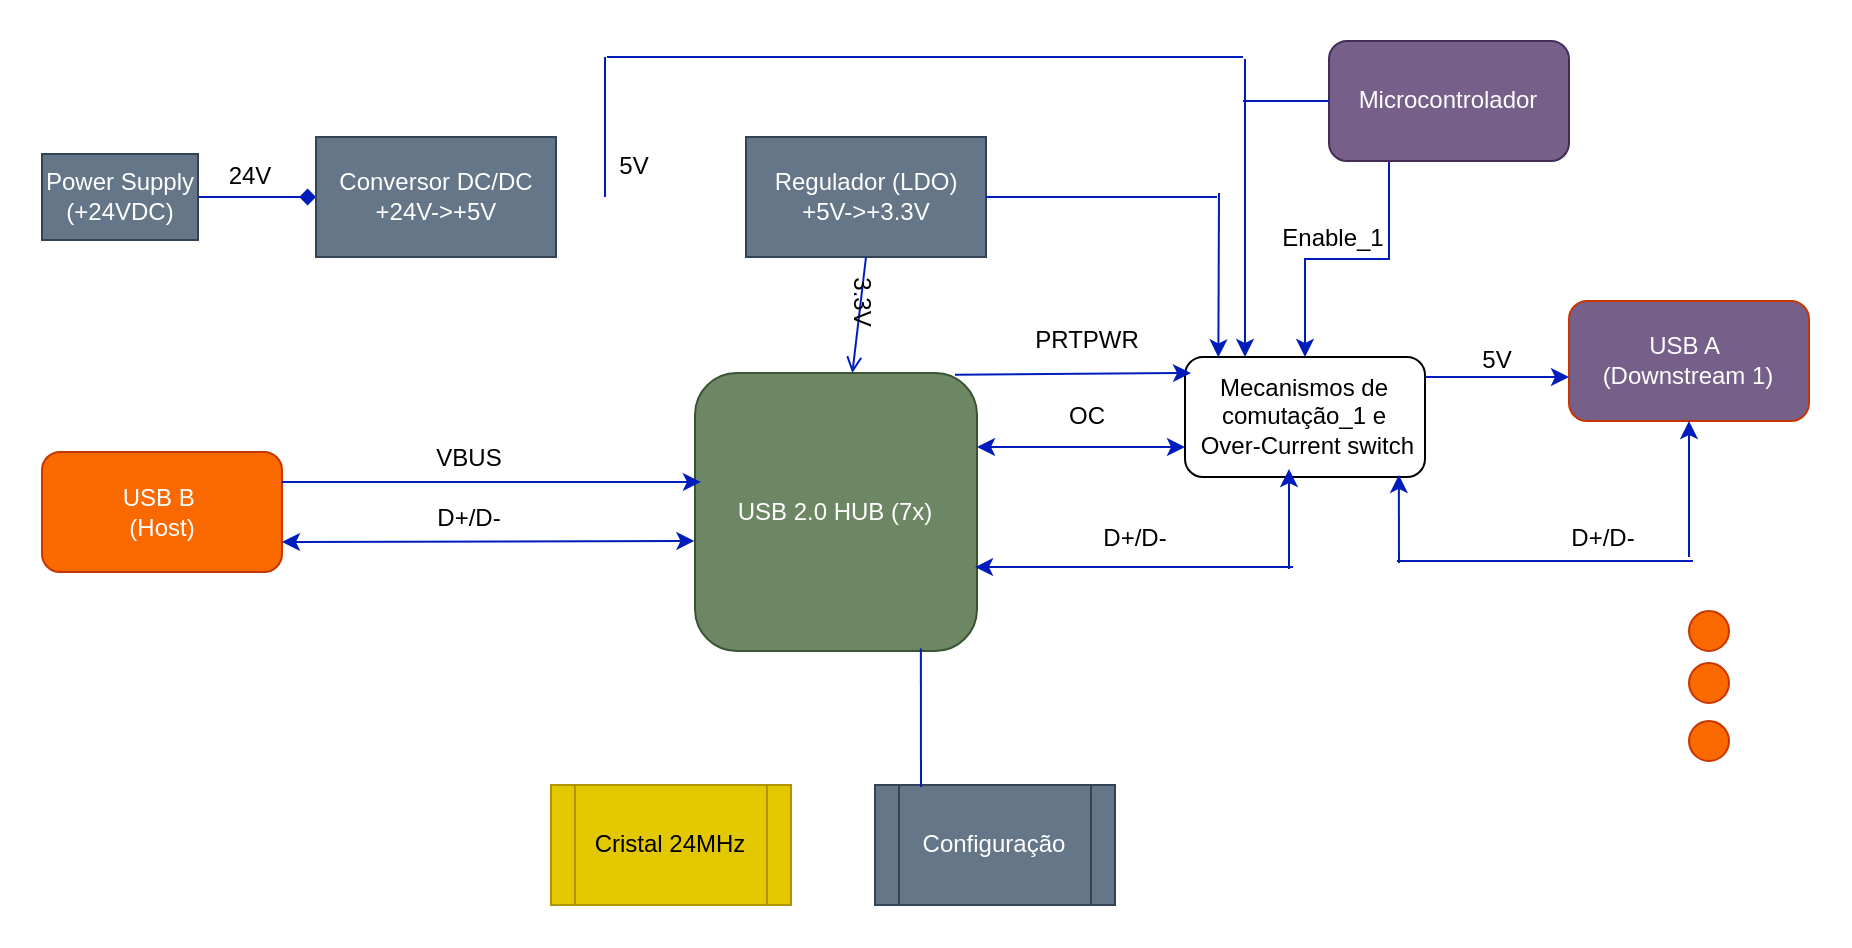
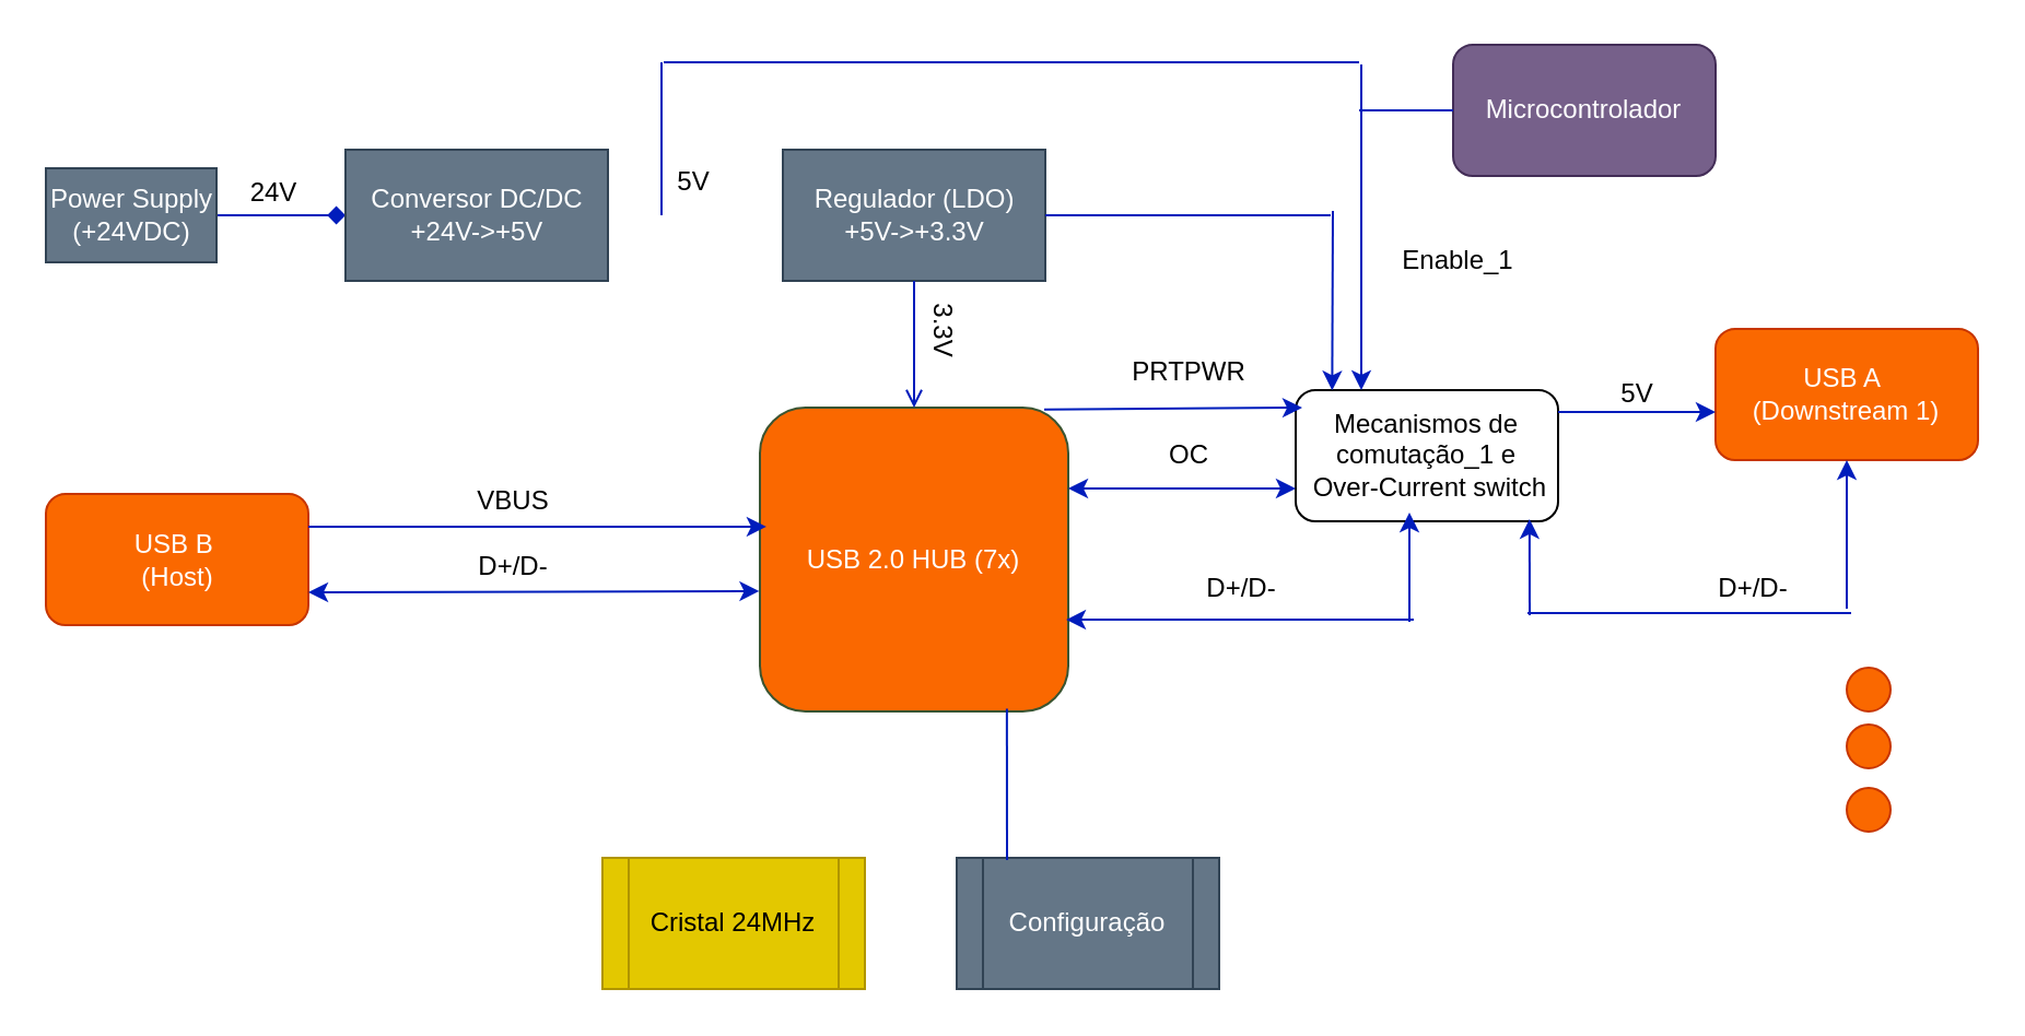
- <mxCell id="6" value="Regulador (LDO) &lt;br&gt;+5V-&amp;gt;+3.3V" style="whiteSpace=wrap;html=1;fillColor=#647687;strokeColor=#314354;fontColor=#ffffff;rounded=0;" parent="1" vertex="1"><mxGeometry x="372.5" y="68" width="120" height="60" as="geometry" /></mxCell>
+ <mxCell id="6" value="Regulador (LDO) &lt;br&gt;+5V-&amp;gt;+3.3V" style="whiteSpace=wrap;html=1;fillColor=#647687;strokeColor=#314354;fontColor=#ffffff;rounded=0;" parent="1" vertex="1"><mxGeometry x="357.5" y="68" width="120" height="60" as="geometry" /></mxCell>
- <mxCell id="30" style="edgeStyle=orthogonalEdgeStyle;rounded=0;orthogonalLoop=1;jettySize=auto;html=1;exitX=0.25;exitY=1;exitDx=0;exitDy=0;entryX=0.5;entryY=0;entryDx=0;entryDy=0;fillColor=#0050ef;strokeColor=#001DBC;" parent="1" source="31" target="17" edge="1"><mxGeometry relative="1" as="geometry" /></mxCell>
- <mxCell id="34" value="&lt;font color=&quot;#ffffff&quot;&gt;USB A&amp;nbsp;&lt;br&gt;(Downstream 1)&lt;br&gt;&lt;/font&gt;" style="rounded=1;whiteSpace=wrap;html=1;fillColor=#76608a;fontColor=#000000;strokeColor=#C73500;" parent="1" vertex="1"><mxGeometry x="784" y="150" width="120" height="60" as="geometry" /></mxCell>
+ <mxCell id="34" value="&lt;font color=&quot;#ffffff&quot;&gt;USB A&amp;nbsp;&lt;br&gt;(Downstream 1)&lt;br&gt;&lt;/font&gt;" style="rounded=1;whiteSpace=wrap;html=1;fillColor=#fa6800;fontColor=#000000;strokeColor=#C73500;" parent="1" vertex="1"><mxGeometry x="784" y="150" width="120" height="60" as="geometry" /></mxCell>
- <mxCell id="2" value="USB 2.0 HUB (7x)" style="rounded=1;whiteSpace=wrap;html=1;fillColor=#6d8764;strokeColor=#3A5431;fontColor=#ffffff;" parent="1" vertex="1"><mxGeometry x="347" y="186" width="141" height="139" as="geometry" /></mxCell>
+ <mxCell id="2" value="USB 2.0 HUB (7x)" style="rounded=1;whiteSpace=wrap;html=1;fillColor=#fa6800;strokeColor=#3A5431;fontColor=#ffffff;" parent="1" vertex="1"><mxGeometry x="347" y="186" width="141" height="139" as="geometry" /></mxCell>
